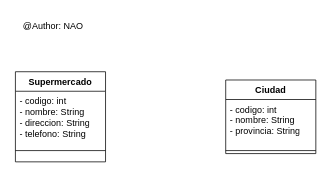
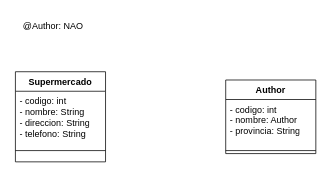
- <mxCell id="5" value="Ciudad" style="swimlane;fontStyle=1;align=center;verticalAlign=top;childLayout=stackLayout;horizontal=1;startSize=26;horizontalStack=0;resizeParent=1;resizeParentMax=0;resizeLast=0;collapsible=1;marginBottom=0;whiteSpace=wrap;html=1;" vertex="1" parent="1"><mxGeometry x="300" y="106" width="120" height="98" as="geometry"><mxRectangle x="400" y="190" width="80" height="30" as="alternateBounds" /></mxGeometry></mxCell>
+ <mxCell id="5" value="Author" style="swimlane;fontStyle=1;align=center;verticalAlign=top;childLayout=stackLayout;horizontal=1;startSize=26;horizontalStack=0;resizeParent=1;resizeParentMax=0;resizeLast=0;collapsible=1;marginBottom=0;whiteSpace=wrap;html=1;" vertex="1" parent="1"><mxGeometry x="300" y="106" width="120" height="98" as="geometry"><mxRectangle x="400" y="190" width="80" height="30" as="alternateBounds" /></mxGeometry></mxCell>
- <mxCell id="6" value="- codigo: int&lt;div&gt;- nombre: String&lt;/div&gt;&lt;div&gt;- provincia: String&lt;/div&gt;" style="text;strokeColor=none;fillColor=none;align=left;verticalAlign=top;spacingLeft=4;spacingRight=4;overflow=hidden;rotatable=0;points=[[0,0.5],[1,0.5]];portConstraint=eastwest;whiteSpace=wrap;html=1;" vertex="1" parent="5"><mxGeometry y="26" width="120" height="64" as="geometry" /></mxCell>
+ <mxCell id="6" value="- codigo: int&lt;div&gt;- nombre: Author&lt;/div&gt;&lt;div&gt;- provincia: String&lt;/div&gt;" style="text;strokeColor=none;fillColor=none;align=left;verticalAlign=top;spacingLeft=4;spacingRight=4;overflow=hidden;rotatable=0;points=[[0,0.5],[1,0.5]];portConstraint=eastwest;whiteSpace=wrap;html=1;" vertex="1" parent="5"><mxGeometry y="26" width="120" height="64" as="geometry" /></mxCell>
